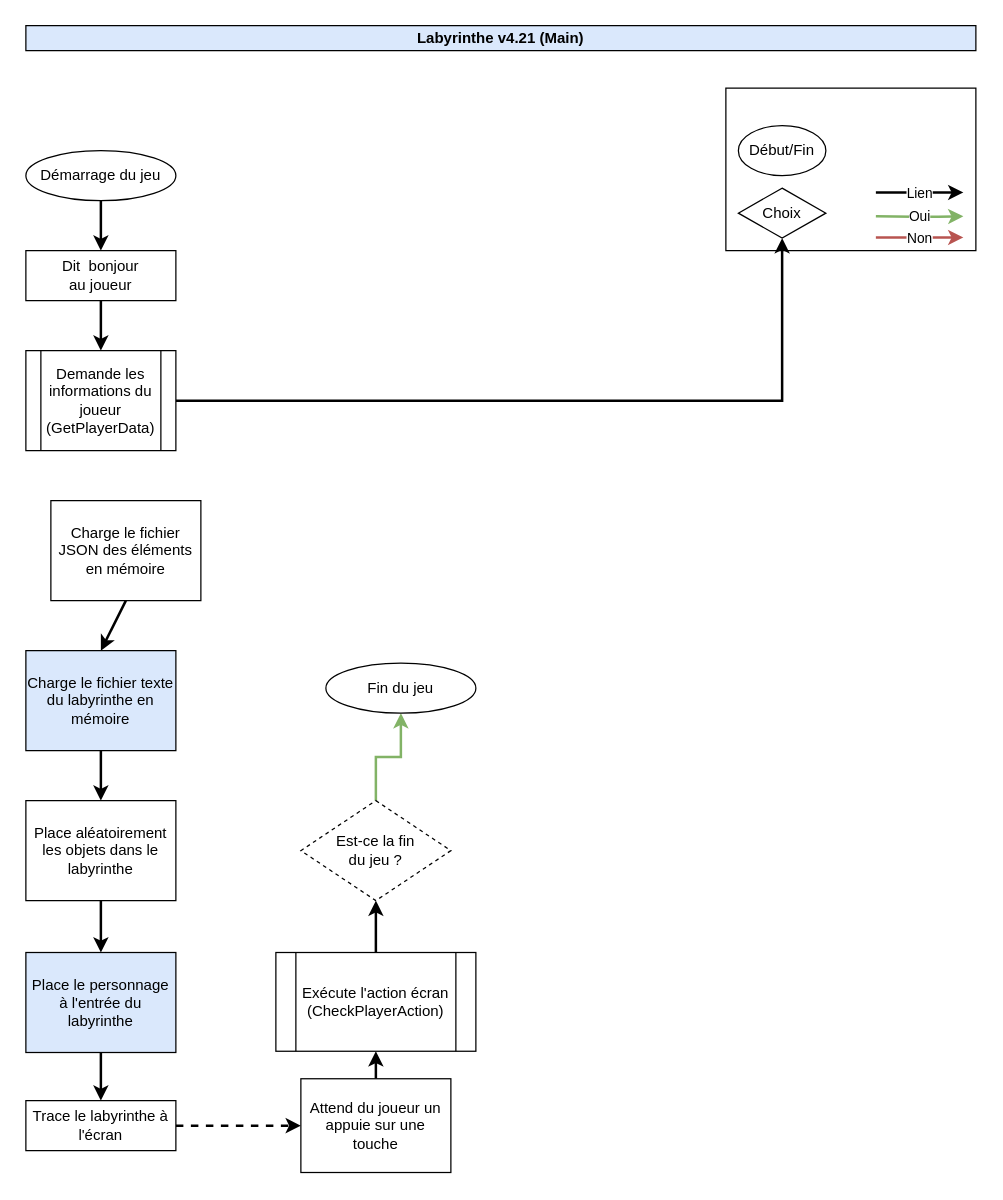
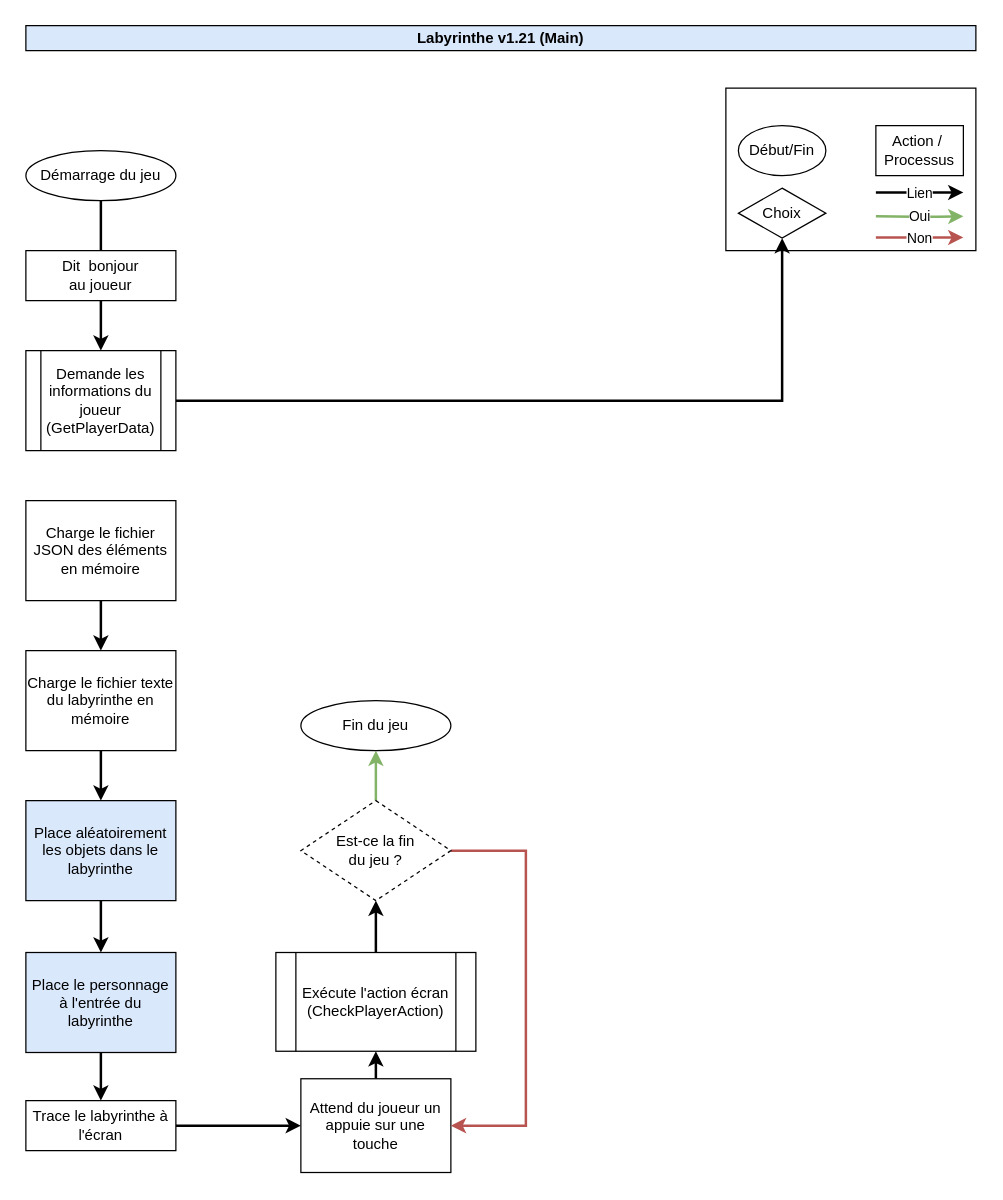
- <mxCell id="15" value="Labyrinthe v4.21 (Main)" style="text;html=1;strokeColor=#000000;fillColor=#dae8fc;align=center;verticalAlign=middle;whiteSpace=wrap;rounded=0;fontStyle=1" parent="1" vertex="1"><mxGeometry x="20" y="20" width="760" height="20" as="geometry" /></mxCell>
+ <mxCell id="15" value="Labyrinthe v1.21 (Main)" style="text;html=1;strokeColor=#000000;fillColor=#dae8fc;align=center;verticalAlign=middle;whiteSpace=wrap;rounded=0;fontStyle=1" parent="1" vertex="1"><mxGeometry x="20" y="20" width="760" height="20" as="geometry" /></mxCell>
+ <mxCell id="18" value="Action /&amp;nbsp;&lt;br&gt;Processus" style="rounded=0;whiteSpace=wrap;html=1;" parent="1" vertex="1"><mxGeometry x="700" y="100" width="70" height="40" as="geometry" /></mxCell>
- <mxCell id="4" value="" style="endArrow=classic;html=1;strokeWidth=2;exitX=0.5;exitY=1;exitDx=0;exitDy=0;entryX=0.5;entryY=0;entryDx=0;entryDy=0;" parent="1" source="2" target="3" edge="1"><mxGeometry width="50" height="50" relative="1" as="geometry"><mxPoint x="218" y="230" as="sourcePoint" /><mxPoint x="268" y="180" as="targetPoint" /></mxGeometry></mxCell>
+ <mxCell id="4" value="" style="endArrow=none;html=1;strokeWidth=2;exitX=0.5;exitY=1;exitDx=0;exitDy=0;entryX=0.5;entryY=0;entryDx=0;entryDy=0;" parent="1" source="2" target="3" edge="1"><mxGeometry width="50" height="50" relative="1" as="geometry"><mxPoint x="218" y="230" as="sourcePoint" /><mxPoint x="268" y="180" as="targetPoint" /></mxGeometry></mxCell>
- <mxCell id="6" value="Charge le fichier JSON des éléments en mémoire" style="rounded=0;whiteSpace=wrap;html=1;" parent="1" vertex="1"><mxGeometry x="40" y="400" width="120" height="80" as="geometry" /></mxCell>
+ <mxCell id="6" value="Charge le fichier JSON des éléments en mémoire" style="rounded=0;whiteSpace=wrap;html=1;" parent="1" vertex="1"><mxGeometry x="20" y="400" width="120" height="80" as="geometry" /></mxCell>
- <mxCell id="33" value="Fin du jeu" style="ellipse;whiteSpace=wrap;html=1;" vertex="1" parent="1"><mxGeometry x="260" y="530" width="120" height="40" as="geometry" /></mxCell>
+ <mxCell id="33" value="Fin du jeu" style="ellipse;whiteSpace=wrap;html=1;" vertex="1" parent="1"><mxGeometry x="240" y="560" width="120" height="40" as="geometry" /></mxCell>
- <mxCell id="23" value="&lt;span style=&quot;white-space: normal&quot;&gt;Charge le fichier texte du labyrinthe en mémoire&lt;/span&gt;" style="rounded=0;whiteSpace=wrap;html=1;fillColor=#dae8fc;" parent="1" vertex="1"><mxGeometry x="20" y="520" width="120" height="80" as="geometry" /></mxCell>
+ <mxCell id="23" value="&lt;span style=&quot;white-space: normal&quot;&gt;Charge le fichier texte du labyrinthe en mémoire&lt;/span&gt;" style="rounded=0;whiteSpace=wrap;html=1;" parent="1" vertex="1"><mxGeometry x="20" y="520" width="120" height="80" as="geometry" /></mxCell>
- <mxCell id="26" value="Place aléatoirement les objets dans le labyrinthe" style="rounded=0;whiteSpace=wrap;html=1;" parent="1" vertex="1"><mxGeometry x="20" y="640" width="120" height="80" as="geometry" /></mxCell>
+ <mxCell id="26" value="Place aléatoirement les objets dans le labyrinthe" style="rounded=0;whiteSpace=wrap;html=1;fillColor=#dae8fc;" parent="1" vertex="1"><mxGeometry x="20" y="640" width="120" height="80" as="geometry" /></mxCell>
+ <mxCell id="14" style="edgeStyle=orthogonalEdgeStyle;rounded=0;orthogonalLoop=1;jettySize=auto;html=1;strokeWidth=2;fillColor=#f8cecc;strokeColor=#b85450;exitX=1;exitY=0.5;exitDx=0;exitDy=0;entryX=1;entryY=0.5;entryDx=0;entryDy=0;" parent="1" source="32" edge="1" target="12"><mxGeometry relative="1" as="geometry"><Array as="points"><mxPoint x="420" y="680" /><mxPoint x="420" y="900" /></Array><mxPoint x="338" y="920" as="targetPoint" /></mxGeometry></mxCell>
- <mxCell id="8" style="edgeStyle=orthogonalEdgeStyle;rounded=0;orthogonalLoop=1;jettySize=auto;html=1;entryX=0;entryY=0.5;entryDx=0;entryDy=0;strokeWidth=2;dashed=1;" parent="1" source="9" target="12" edge="1"><mxGeometry relative="1" as="geometry" /></mxCell>
+ <mxCell id="8" style="edgeStyle=orthogonalEdgeStyle;rounded=0;orthogonalLoop=1;jettySize=auto;html=1;entryX=0;entryY=0.5;entryDx=0;entryDy=0;strokeWidth=2;" parent="1" source="9" target="12" edge="1"><mxGeometry relative="1" as="geometry" /></mxCell>
